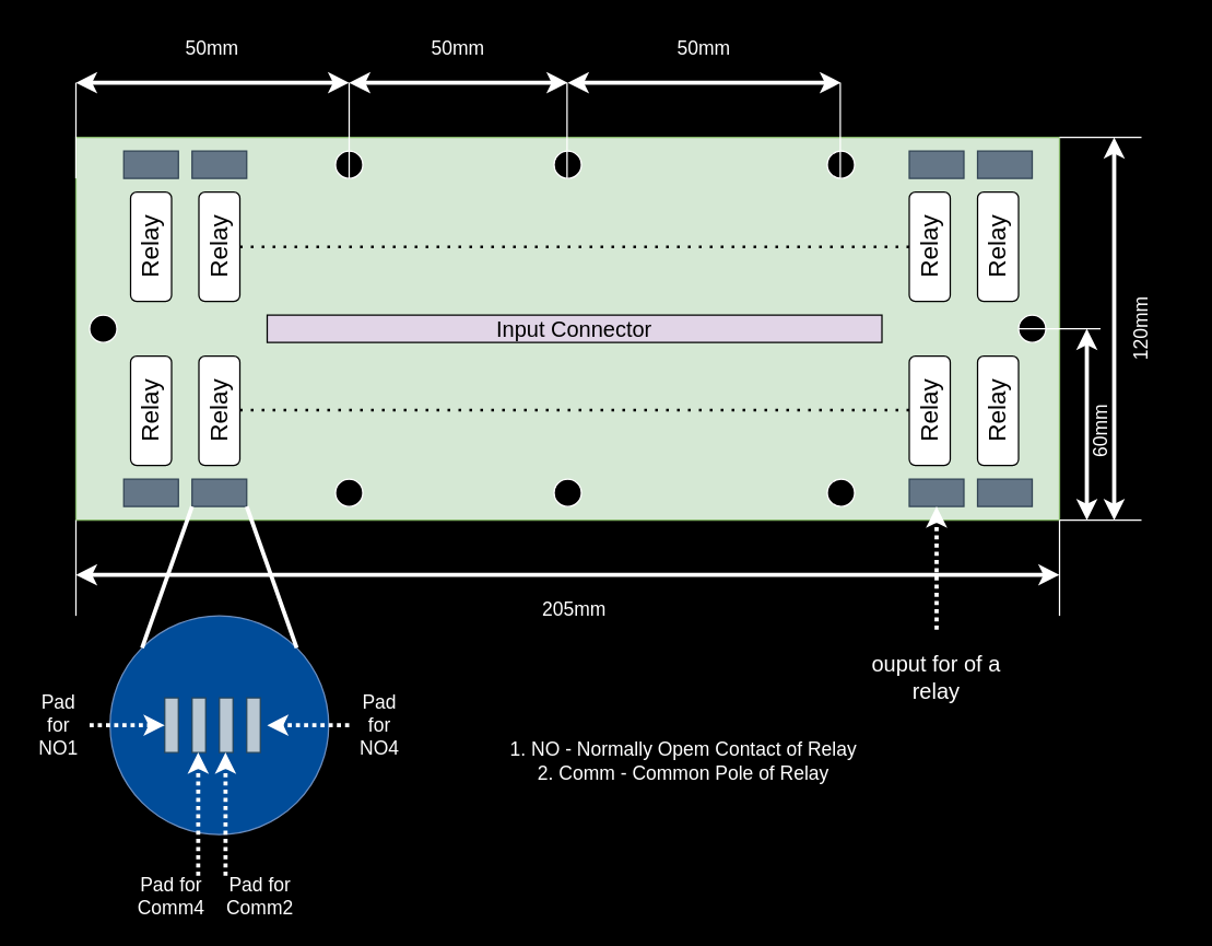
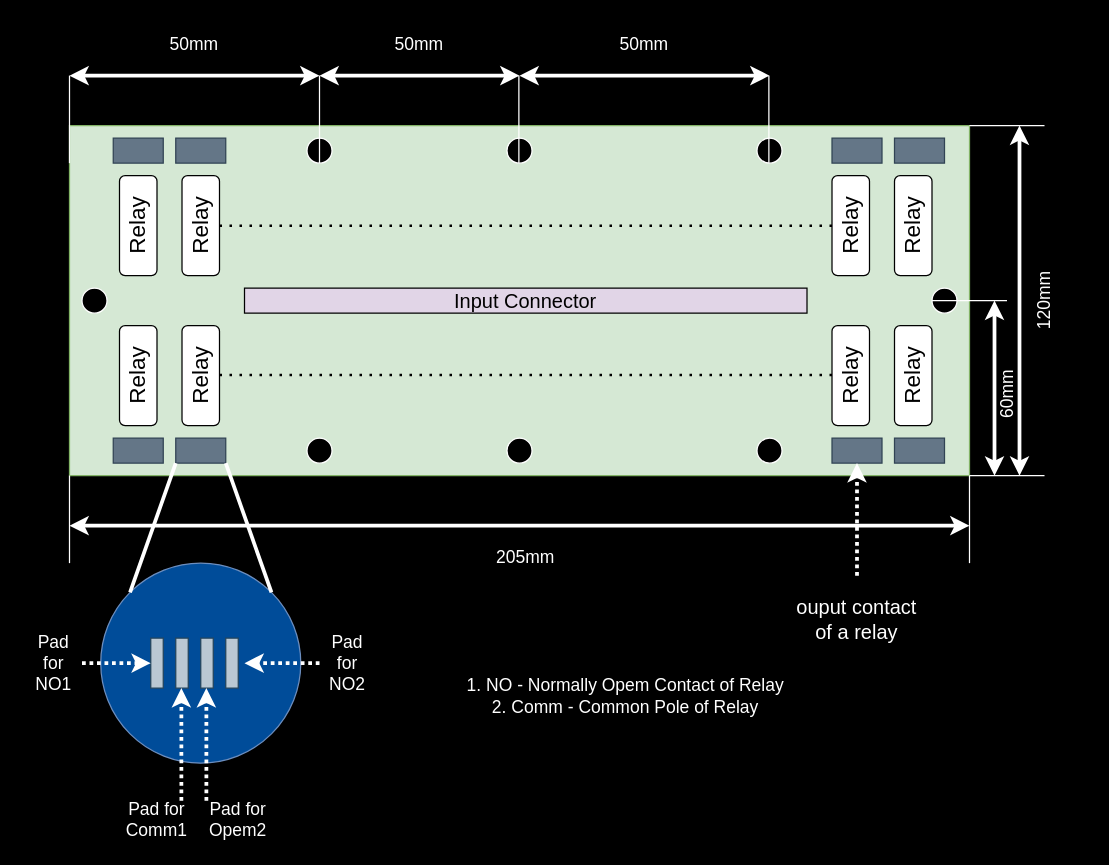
- <mxCell id="62" value="&lt;span style=&quot;color: rgb(255, 255, 255);&quot;&gt;&lt;font style=&quot;font-size: 16px;&quot;&gt;ouput for of a relay&lt;/font&gt;&lt;/span&gt;" style="text;html=1;align=center;verticalAlign=middle;whiteSpace=wrap;rounded=0;" vertex="1" parent="1"><mxGeometry x="630" y="460" width="110" height="70" as="geometry" /></mxCell>
+ <mxCell id="62" value="&lt;span style=&quot;color: rgb(255, 255, 255);&quot;&gt;&lt;font style=&quot;font-size: 16px;&quot;&gt;ouput contact of a relay&lt;/font&gt;&lt;/span&gt;" style="text;html=1;align=center;verticalAlign=middle;whiteSpace=wrap;rounded=0;" vertex="1" parent="1"><mxGeometry x="630" y="460" width="110" height="70" as="geometry" /></mxCell>
- <mxCell id="67" value="&lt;span style=&quot;color: rgb(255, 255, 255); font-size: 14px;&quot;&gt;Pad for NO4&lt;/span&gt;" style="text;html=1;align=center;verticalAlign=middle;whiteSpace=wrap;rounded=0;" vertex="1" parent="1"><mxGeometry x="255" y="515" width="45" height="30" as="geometry" /></mxCell>
+ <mxCell id="67" value="&lt;span style=&quot;color: rgb(255, 255, 255); font-size: 14px;&quot;&gt;Pad for NO2&lt;/span&gt;" style="text;html=1;align=center;verticalAlign=middle;whiteSpace=wrap;rounded=0;" vertex="1" parent="1"><mxGeometry x="255" y="515" width="45" height="30" as="geometry" /></mxCell>
- <mxCell id="69" value="&lt;span style=&quot;color: rgb(255, 255, 255); font-size: 14px;&quot;&gt;Pad for Comm4&lt;/span&gt;" style="text;html=1;align=center;verticalAlign=middle;whiteSpace=wrap;rounded=0;" vertex="1" parent="1"><mxGeometry x="95" y="640" width="60" height="30" as="geometry" /></mxCell>
+ <mxCell id="69" value="&lt;span style=&quot;color: rgb(255, 255, 255); font-size: 14px;&quot;&gt;Pad for Comm1&lt;/span&gt;" style="text;html=1;align=center;verticalAlign=middle;whiteSpace=wrap;rounded=0;" vertex="1" parent="1"><mxGeometry x="95" y="640" width="60" height="30" as="geometry" /></mxCell>
- <mxCell id="70" value="&lt;span style=&quot;color: rgb(255, 255, 255); font-size: 14px;&quot;&gt;Pad for Comm2&lt;/span&gt;" style="text;html=1;align=center;verticalAlign=middle;whiteSpace=wrap;rounded=0;" vertex="1" parent="1"><mxGeometry x="160" y="640" width="60" height="30" as="geometry" /></mxCell>
+ <mxCell id="70" value="&lt;span style=&quot;color: rgb(255, 255, 255); font-size: 14px;&quot;&gt;Pad for Opem2&lt;/span&gt;" style="text;html=1;align=center;verticalAlign=middle;whiteSpace=wrap;rounded=0;" vertex="1" parent="1"><mxGeometry x="160" y="640" width="60" height="30" as="geometry" /></mxCell>
